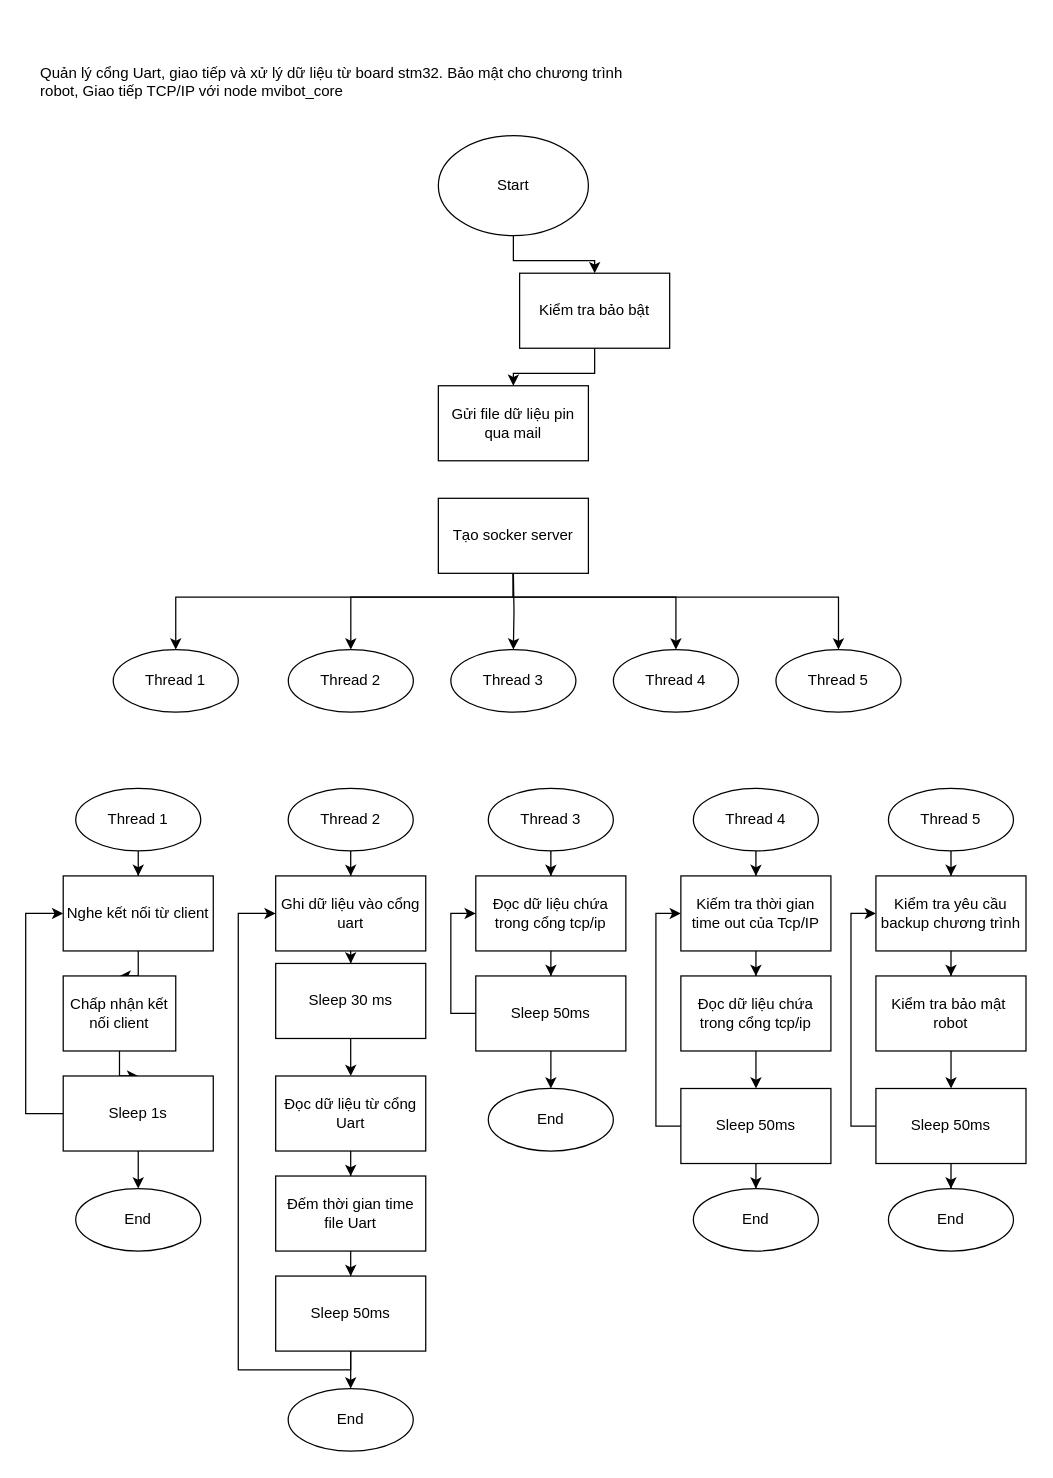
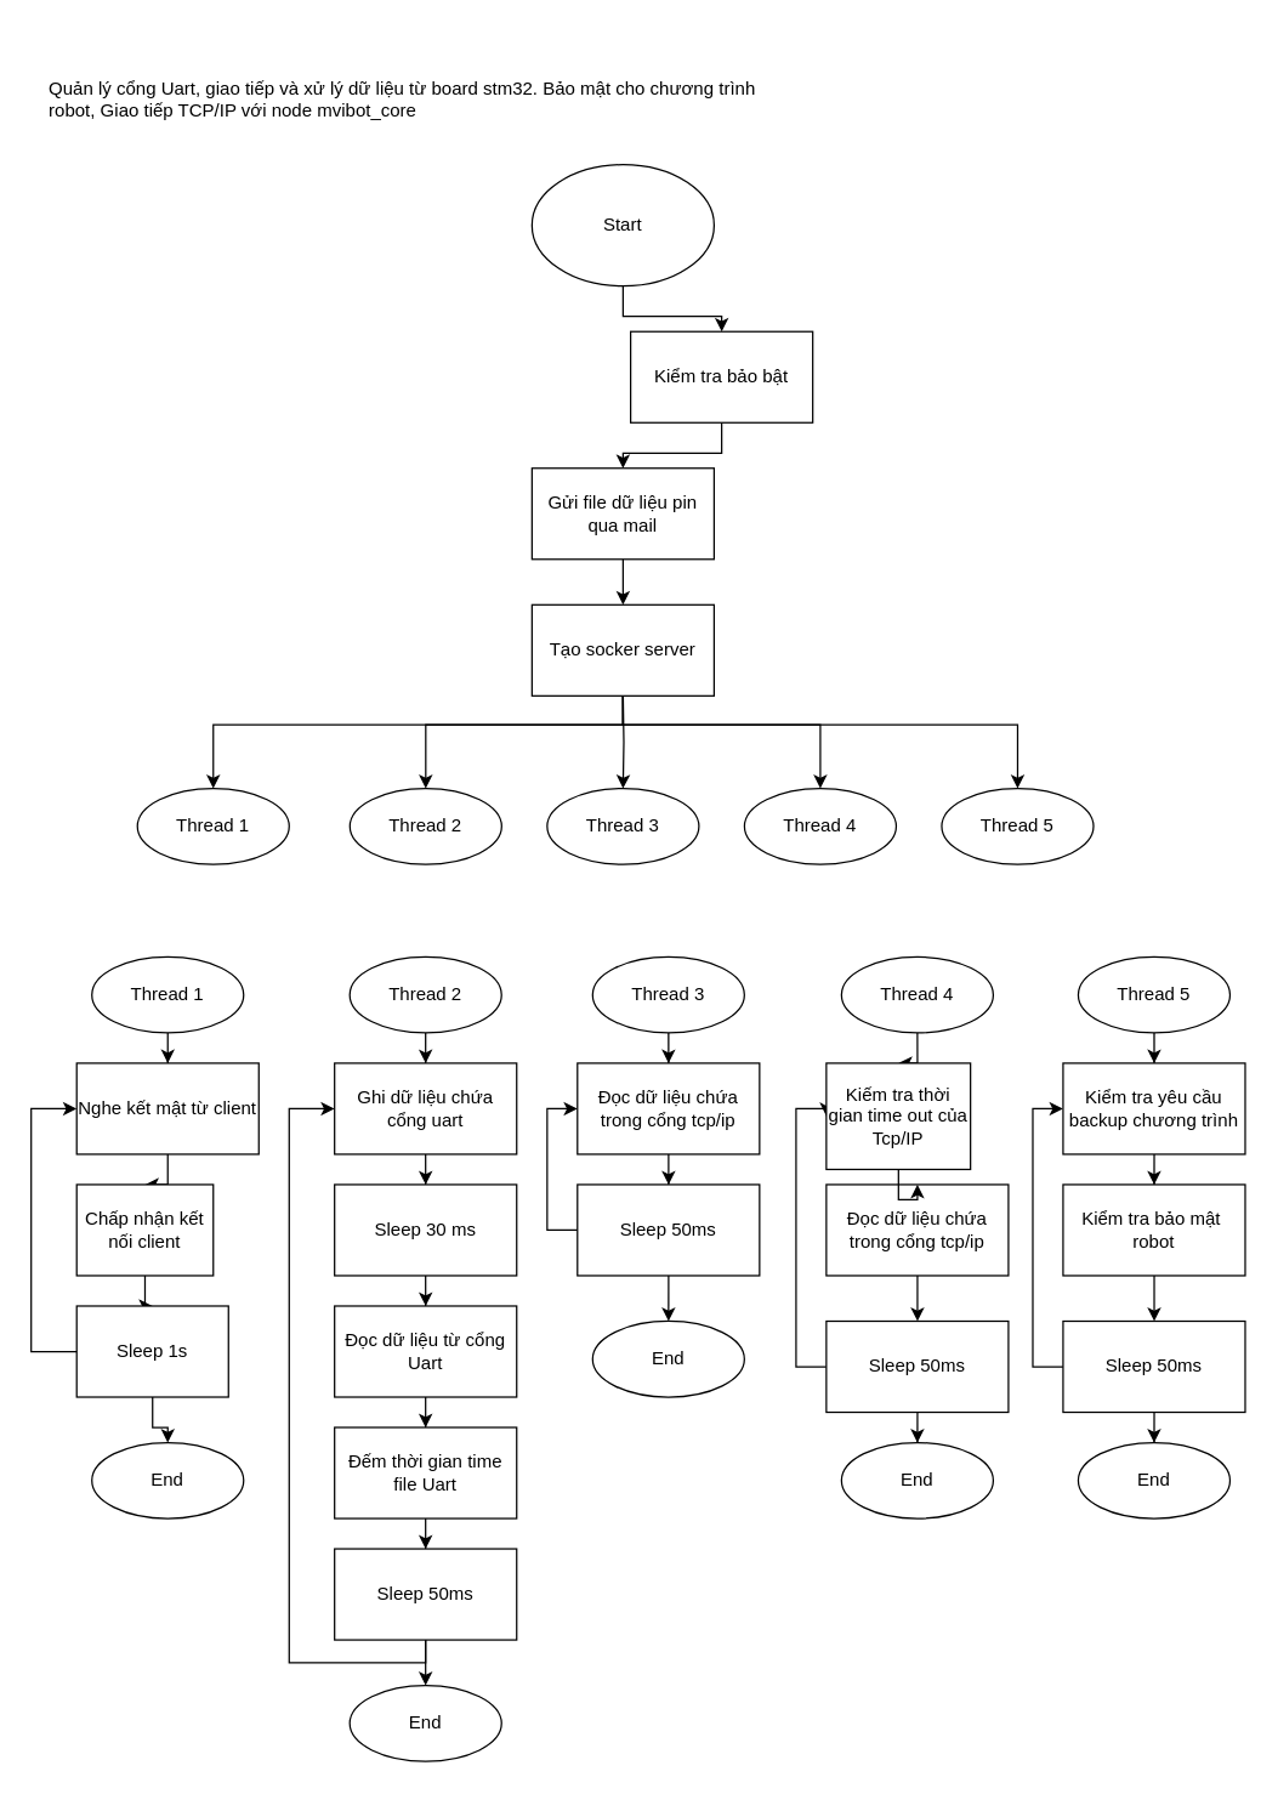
+ <mxCell id="6" style="edgeStyle=orthogonalEdgeStyle;rounded=0;orthogonalLoop=1;jettySize=auto;html=1;entryX=0.5;entryY=0;entryDx=0;entryDy=0;" edge="1" parent="1" source="7" target="13"><mxGeometry relative="1" as="geometry" /></mxCell>
- <mxCell id="23" value="Nghe kết nối từ client" style="rounded=0;whiteSpace=wrap;html=1;" vertex="1" parent="1"><mxGeometry x="50" y="700" width="120" height="60" as="geometry" /></mxCell>
+ <mxCell id="23" value="Nghe kết mật từ client" style="rounded=0;whiteSpace=wrap;html=1;" vertex="1" parent="1"><mxGeometry x="50" y="700" width="120" height="60" as="geometry" /></mxCell>
- <mxCell id="33" value="Ghi dữ liệu vào cổng uart" style="rounded=0;whiteSpace=wrap;html=1;" vertex="1" parent="1"><mxGeometry x="219.92" y="700" width="120" height="60" as="geometry" /></mxCell>
+ <mxCell id="33" value="Ghi dữ liệu chứa cổng uart" style="rounded=0;whiteSpace=wrap;html=1;" vertex="1" parent="1"><mxGeometry x="219.92" y="700" width="120" height="60" as="geometry" /></mxCell>
- <mxCell id="61" value="Kiếm tra thời gian time out của Tcp/IP" style="rounded=0;whiteSpace=wrap;html=1;" vertex="1" parent="1"><mxGeometry x="543.95" y="700" width="120" height="60" as="geometry" /></mxCell>
+ <mxCell id="61" value="Kiếm tra thời gian time out của Tcp/IP" style="rounded=0;whiteSpace=wrap;html=1;" vertex="1" parent="1"><mxGeometry x="543.95" y="700" width="95" height="70" as="geometry" /></mxCell>
- <mxCell id="35" value="Sleep 30 ms" style="rounded=0;whiteSpace=wrap;html=1;" vertex="1" parent="1"><mxGeometry x="219.92" y="770" width="120" height="60" as="geometry" /></mxCell>
+ <mxCell id="35" value="Sleep 30 ms" style="rounded=0;whiteSpace=wrap;html=1;" vertex="1" parent="1"><mxGeometry x="219.92" y="780" width="120" height="60" as="geometry" /></mxCell>
- <mxCell id="28" value="Sleep 1s" style="rounded=0;whiteSpace=wrap;html=1;" vertex="1" parent="1"><mxGeometry x="50" y="860" width="120" height="60" as="geometry" /></mxCell>
+ <mxCell id="28" value="Sleep 1s" style="rounded=0;whiteSpace=wrap;html=1;" vertex="1" parent="1"><mxGeometry x="50" y="860" width="100" height="60" as="geometry" /></mxCell>
